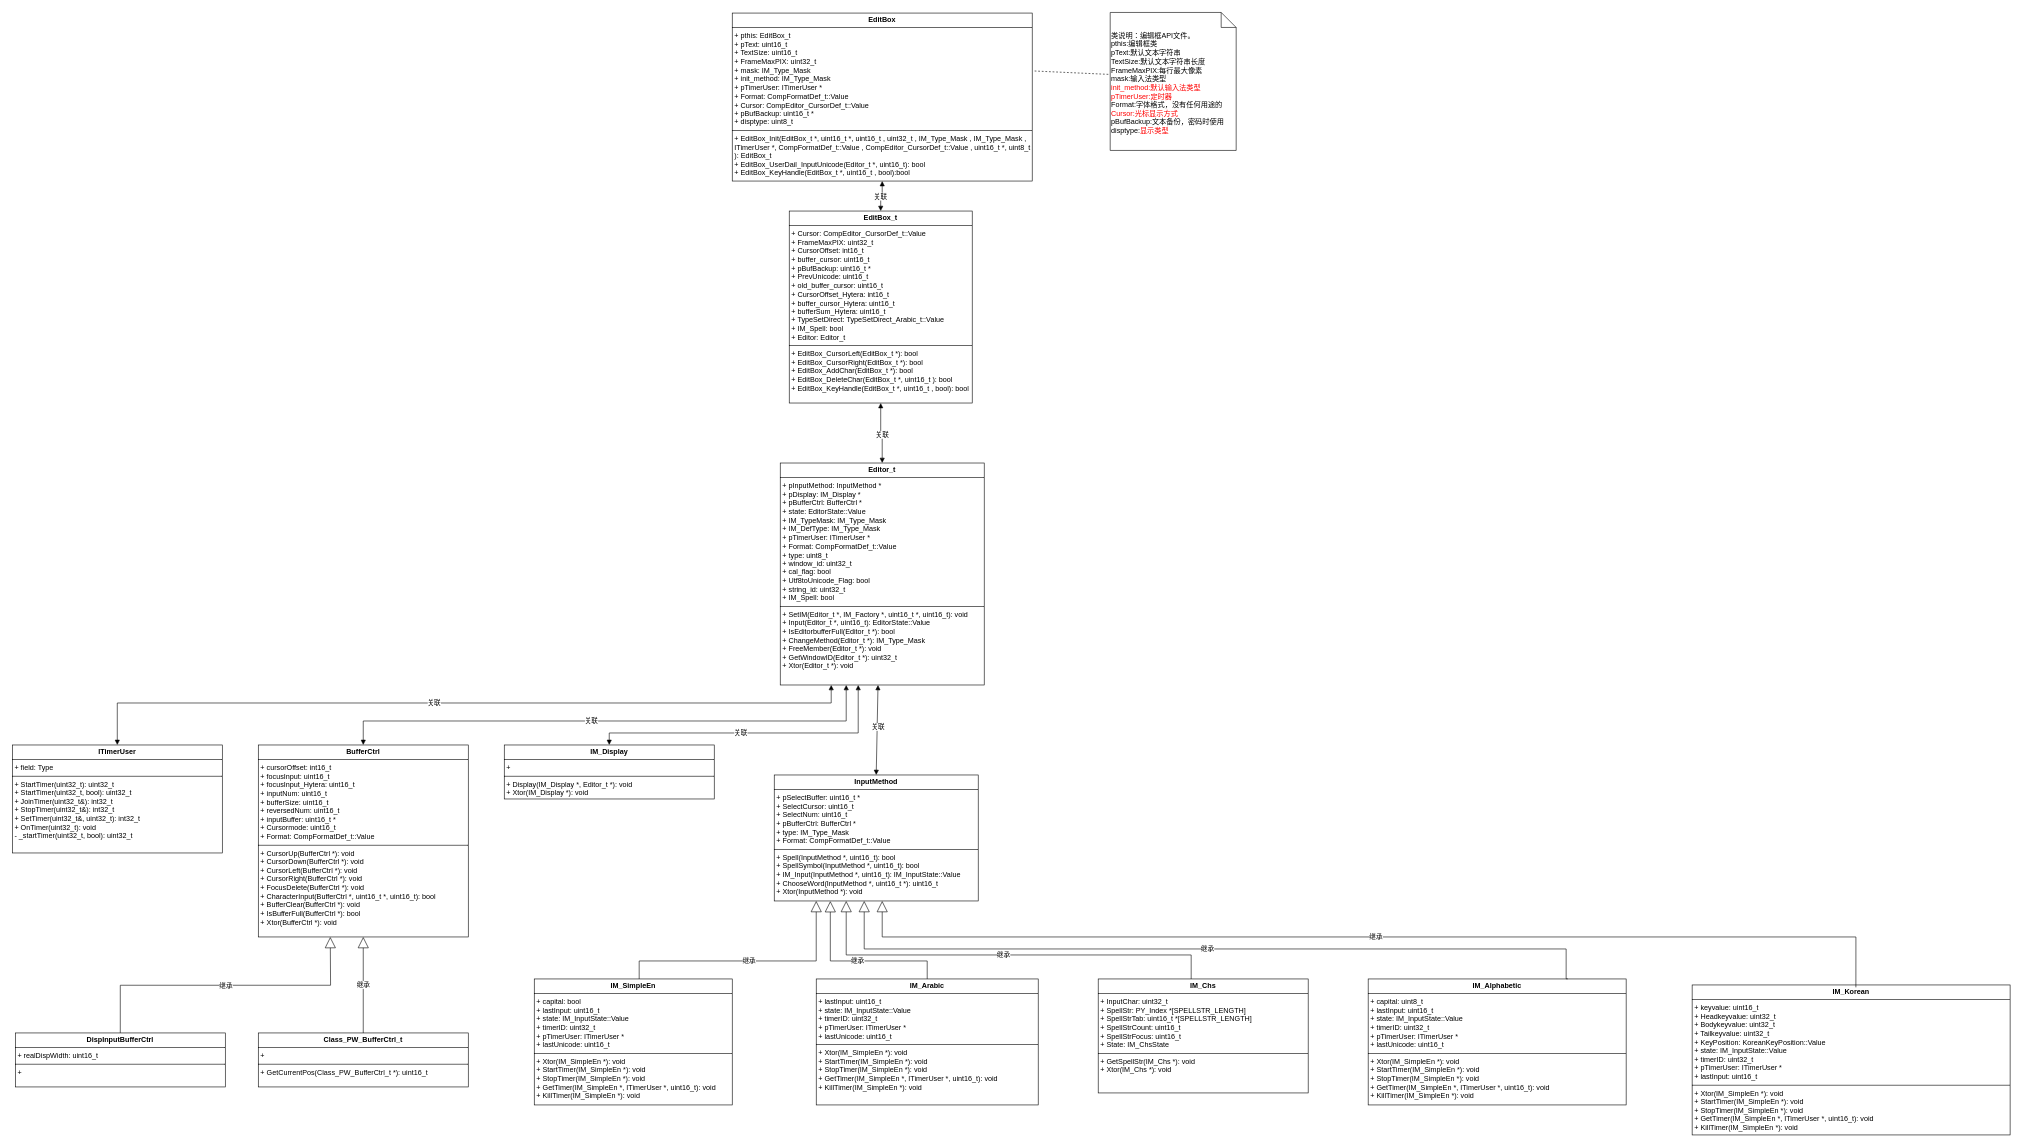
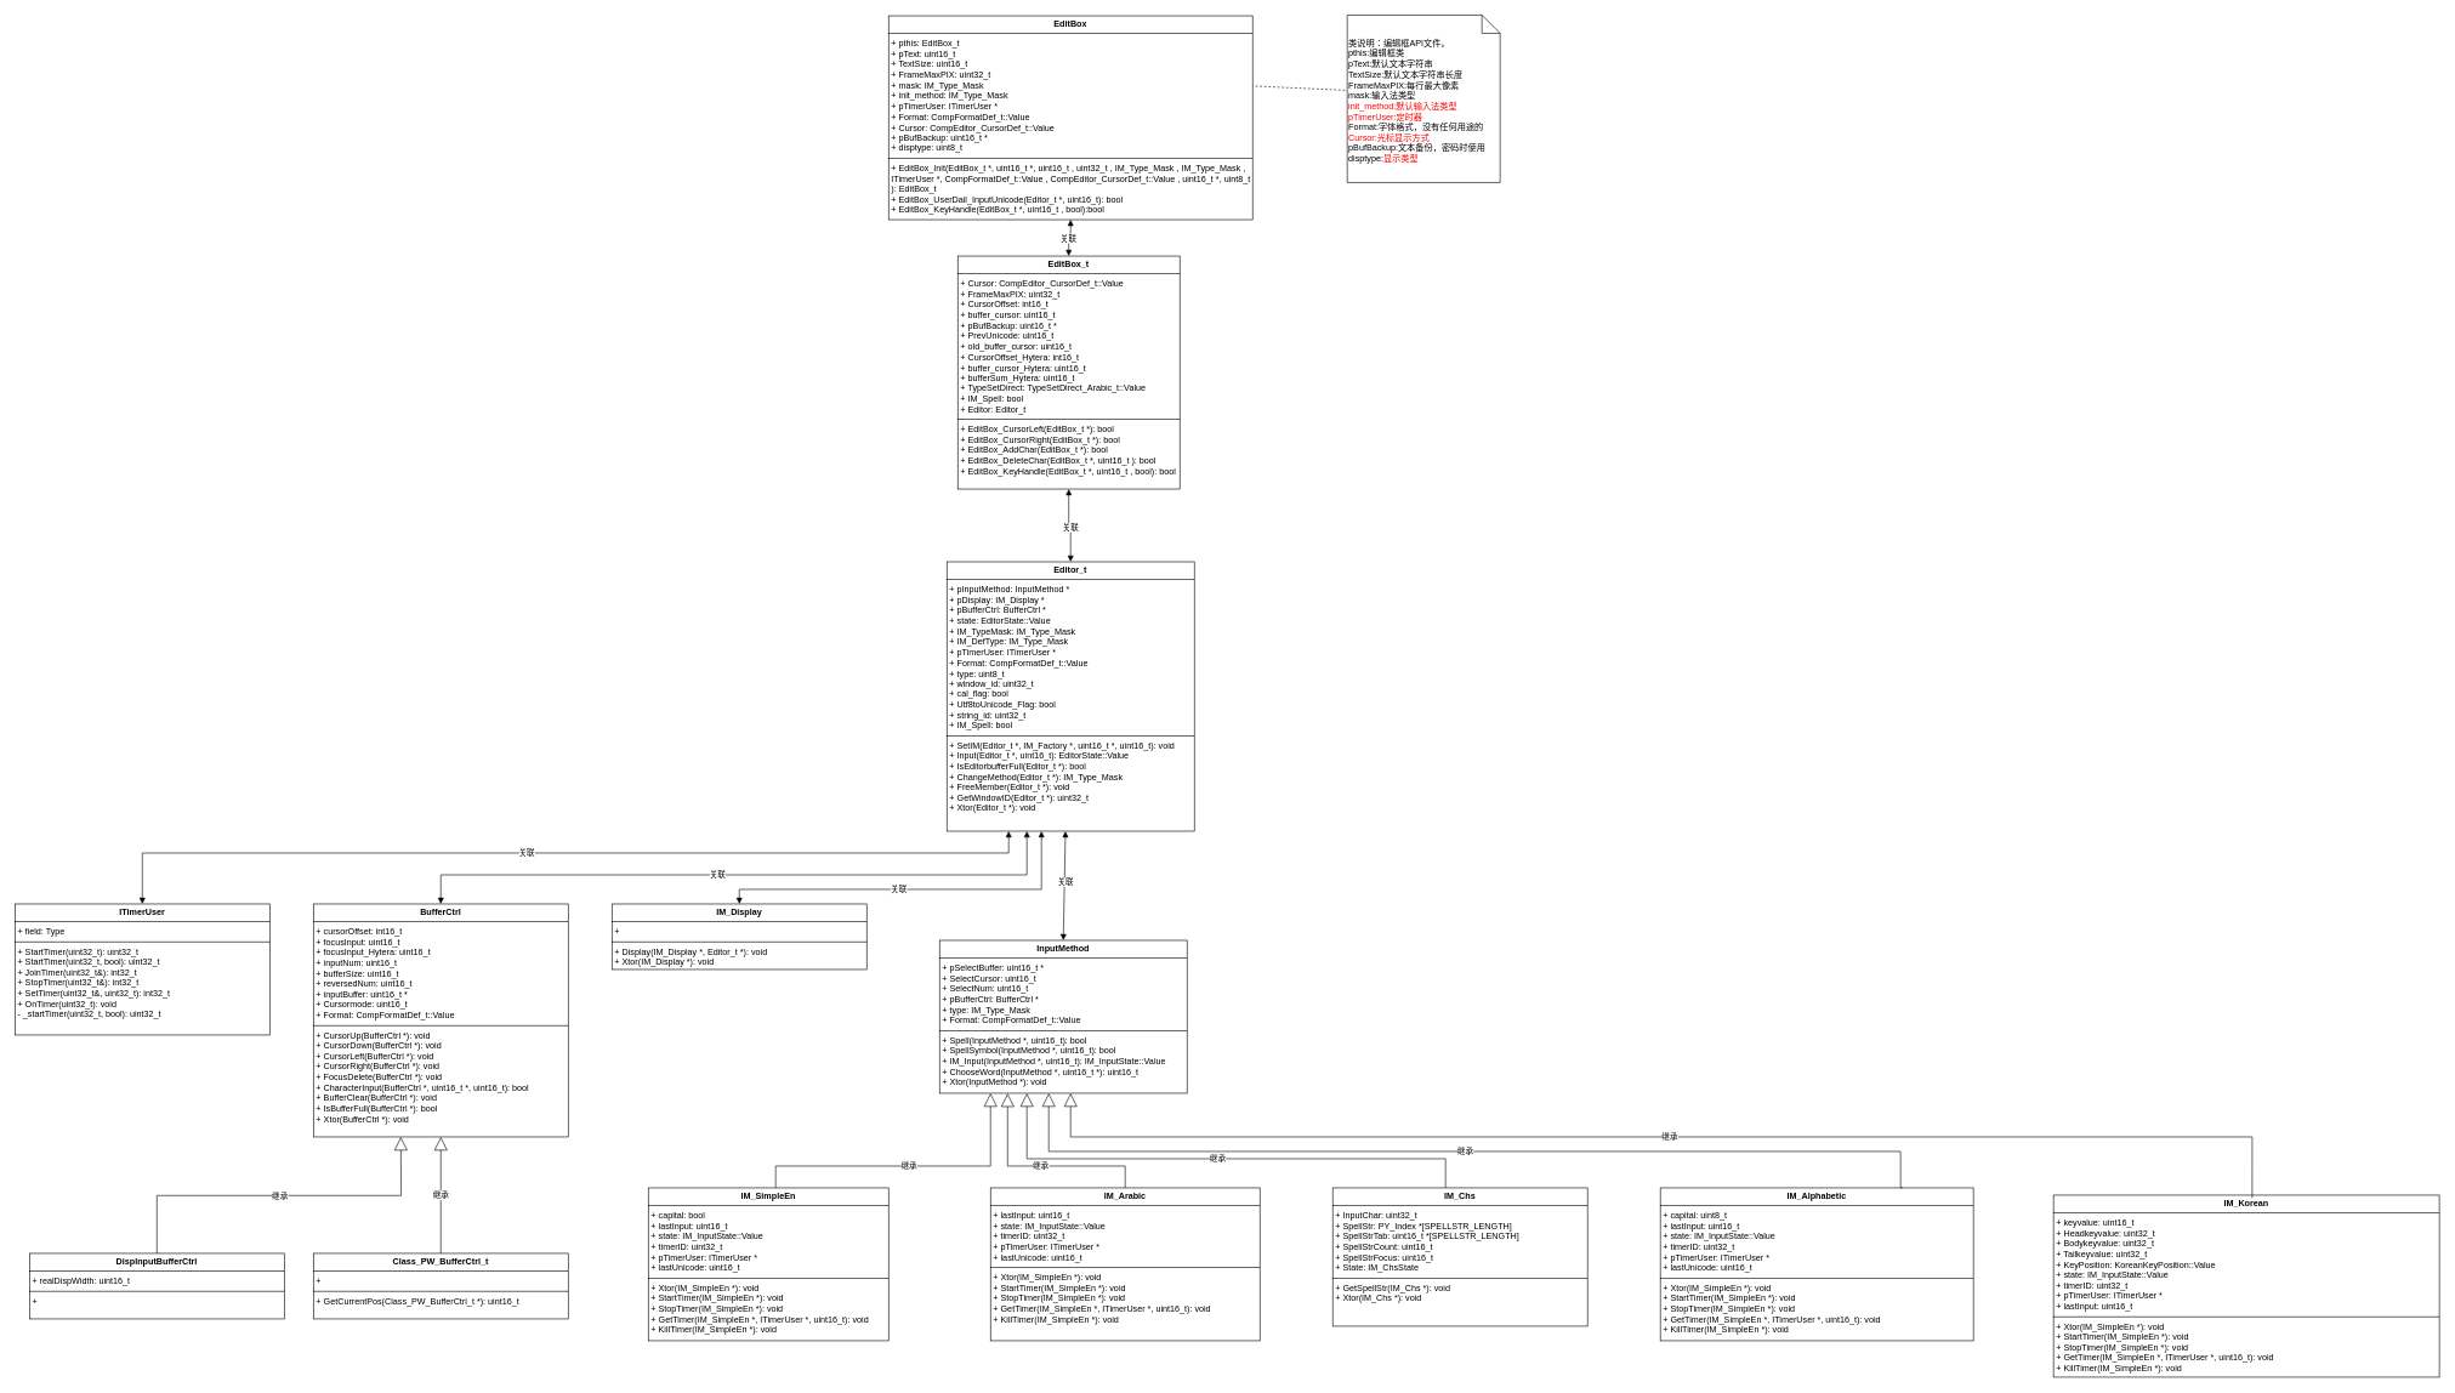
- <mxCell id="25" value="&lt;p style=&quot;margin:0px;margin-top:4px;text-align:center;&quot;&gt;&lt;b&gt;DispInputBufferCtrl&lt;/b&gt;&lt;br&gt;&lt;/p&gt;&lt;hr size=&quot;1&quot; style=&quot;border-style:solid;&quot;&gt;&lt;p style=&quot;margin:0px;margin-left:4px;&quot;&gt;+ realDispWidth: uint16_t&lt;/p&gt;&lt;hr size=&quot;1&quot; style=&quot;border-style:solid;&quot;&gt;&lt;p style=&quot;margin:0px;margin-left:4px;&quot;&gt;+&lt;/p&gt;" style="verticalAlign=top;align=left;overflow=fill;html=1;whiteSpace=wrap;" vertex="1" parent="1"><mxGeometry x="25" y="1721" width="350" height="90" as="geometry" /></mxCell>
+ <mxCell id="25" value="&lt;p style=&quot;margin:0px;margin-top:4px;text-align:center;&quot;&gt;&lt;b&gt;DispInputBufferCtrl&lt;/b&gt;&lt;br&gt;&lt;/p&gt;&lt;hr size=&quot;1&quot; style=&quot;border-style:solid;&quot;&gt;&lt;p style=&quot;margin:0px;margin-left:4px;&quot;&gt;+ realDispWidth: uint16_t&lt;/p&gt;&lt;hr size=&quot;1&quot; style=&quot;border-style:solid;&quot;&gt;&lt;p style=&quot;margin:0px;margin-left:4px;&quot;&gt;+&lt;/p&gt;" style="verticalAlign=top;align=left;overflow=fill;html=1;whiteSpace=wrap;" vertex="1" parent="1"><mxGeometry x="40" y="1721" width="350" height="90" as="geometry" /></mxCell>
